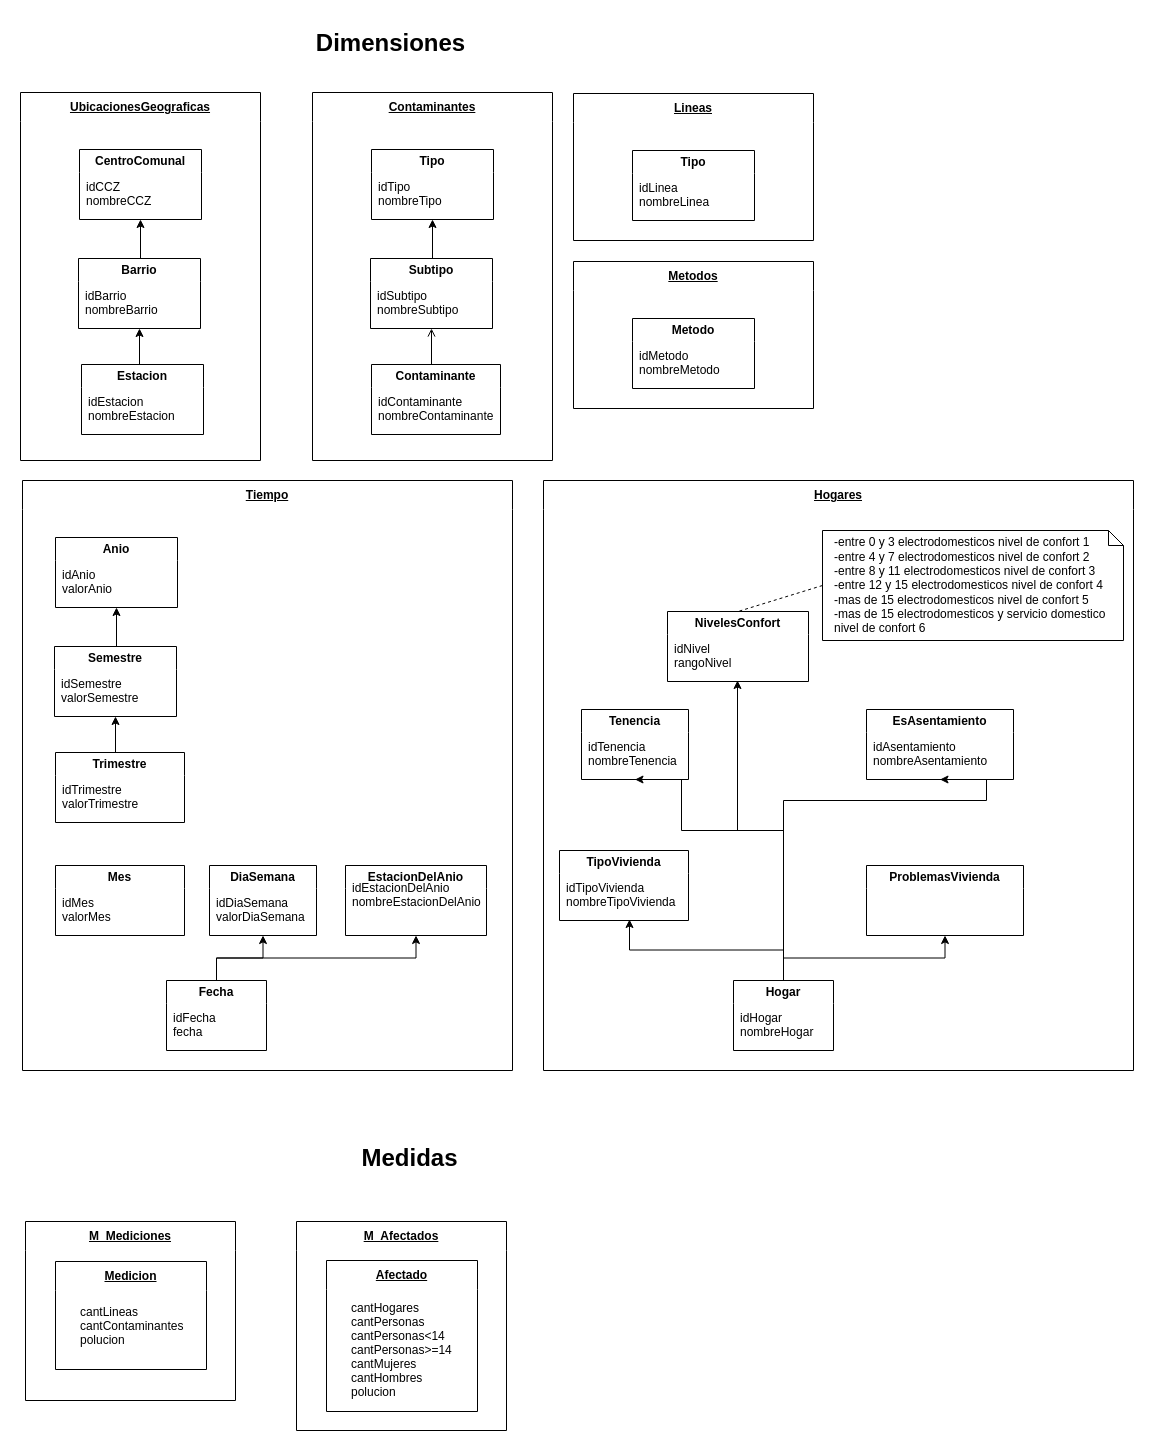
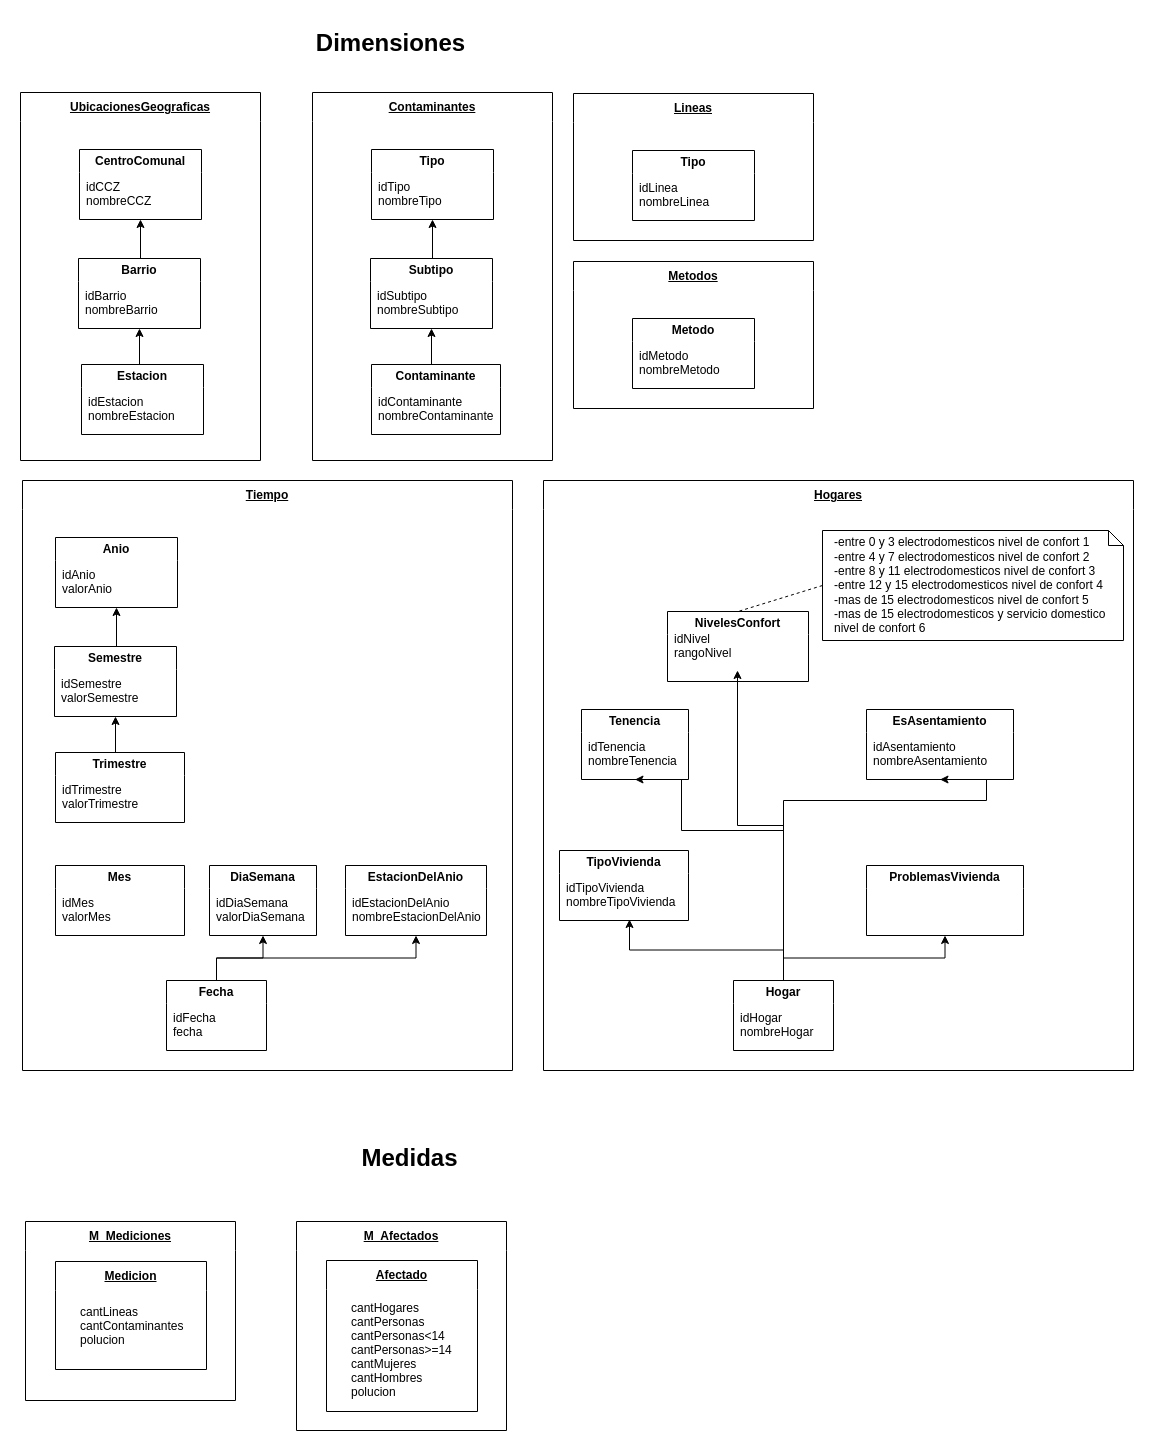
- <mxCell id="22" style="edgeStyle=orthogonalEdgeStyle;rounded=0;html=1;exitX=0.5;exitY=0;entryX=0.5;entryY=1;jettySize=auto;orthogonalLoop=1;endArrow=open;" edge="1" parent="16" source="23" target="20"><mxGeometry relative="1" as="geometry" /></mxCell>
+ <mxCell id="22" style="edgeStyle=orthogonalEdgeStyle;rounded=0;html=1;exitX=0.5;exitY=0;entryX=0.5;entryY=1;jettySize=auto;orthogonalLoop=1;" edge="1" parent="16" source="23" target="20"><mxGeometry relative="1" as="geometry" /></mxCell>
- <mxCell id="57" value="idNivel&#10;rangoNivel" style="text;align=left;verticalAlign=middle;" vertex="1" parent="56"><mxGeometry x="5" y="19" width="130" height="50" as="geometry" /></mxCell>
+ <mxCell id="57" value="idNivel&#10;rangoNivel" style="text;align=left;verticalAlign=middle;" vertex="1" parent="56"><mxGeometry x="5" y="9" width="130" height="50" as="geometry" /></mxCell>
- <mxCell id="45" value="idEstacionDelAnio&#10;nombreEstacionDelAnio" style="text;align=left;verticalAlign=middle;" vertex="1" parent="44"><mxGeometry x="5" y="4" width="130" height="50" as="geometry" /></mxCell>
+ <mxCell id="45" value="idEstacionDelAnio&#10;nombreEstacionDelAnio" style="text;align=left;verticalAlign=middle;" vertex="1" parent="44"><mxGeometry x="5" y="19" width="130" height="50" as="geometry" /></mxCell>
